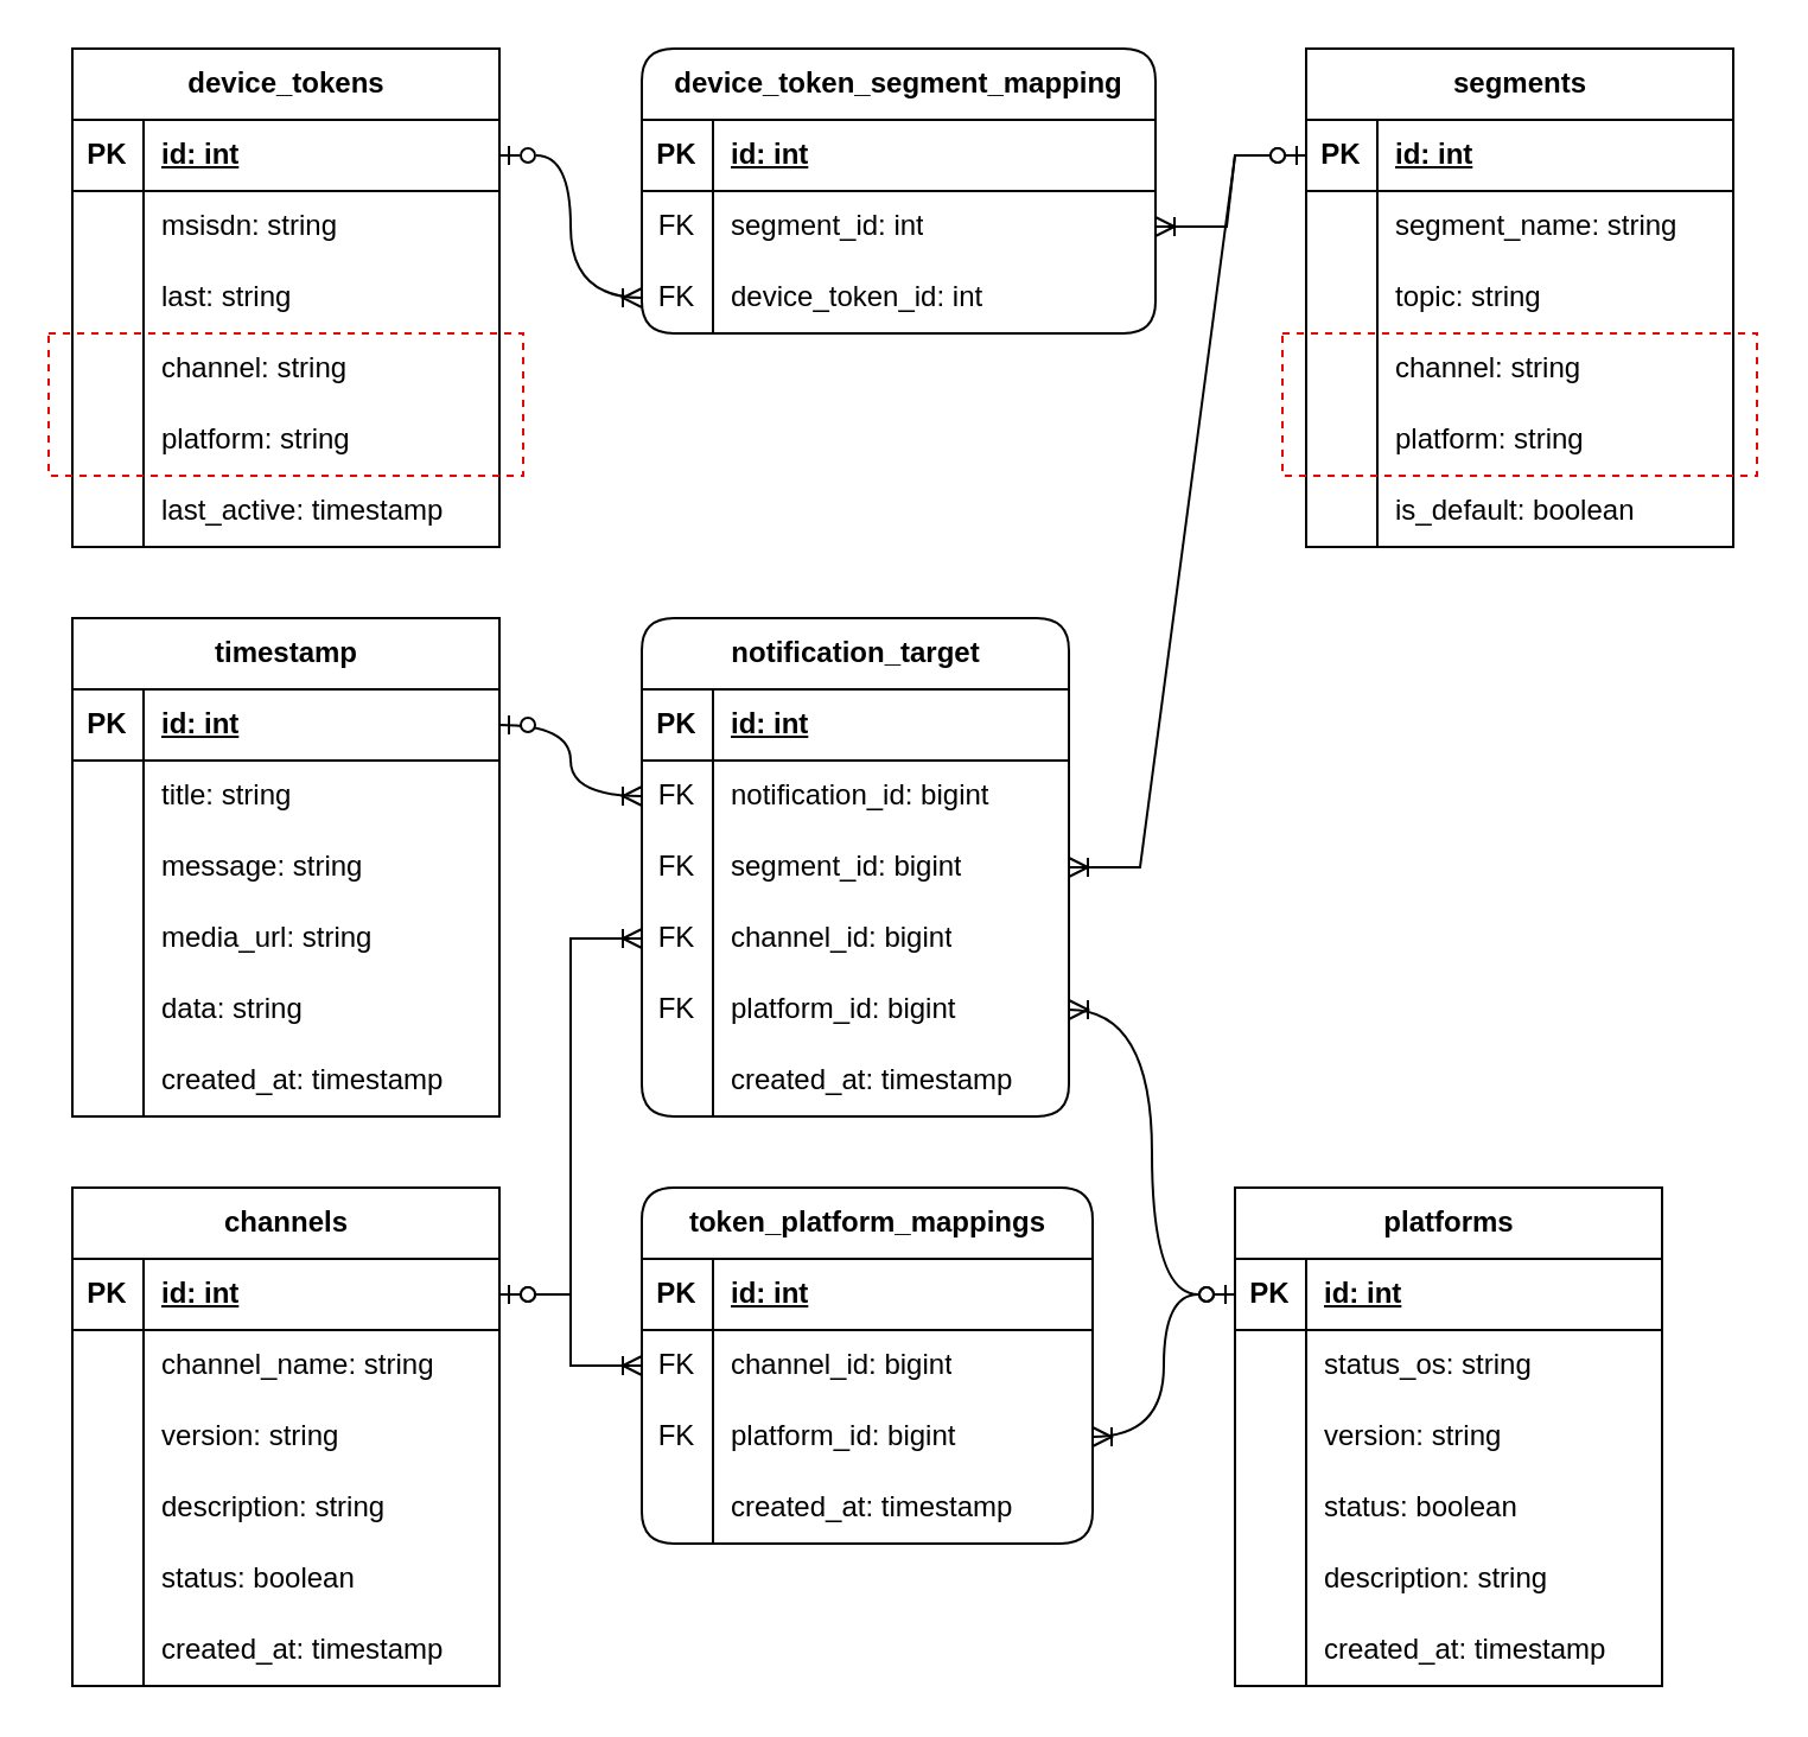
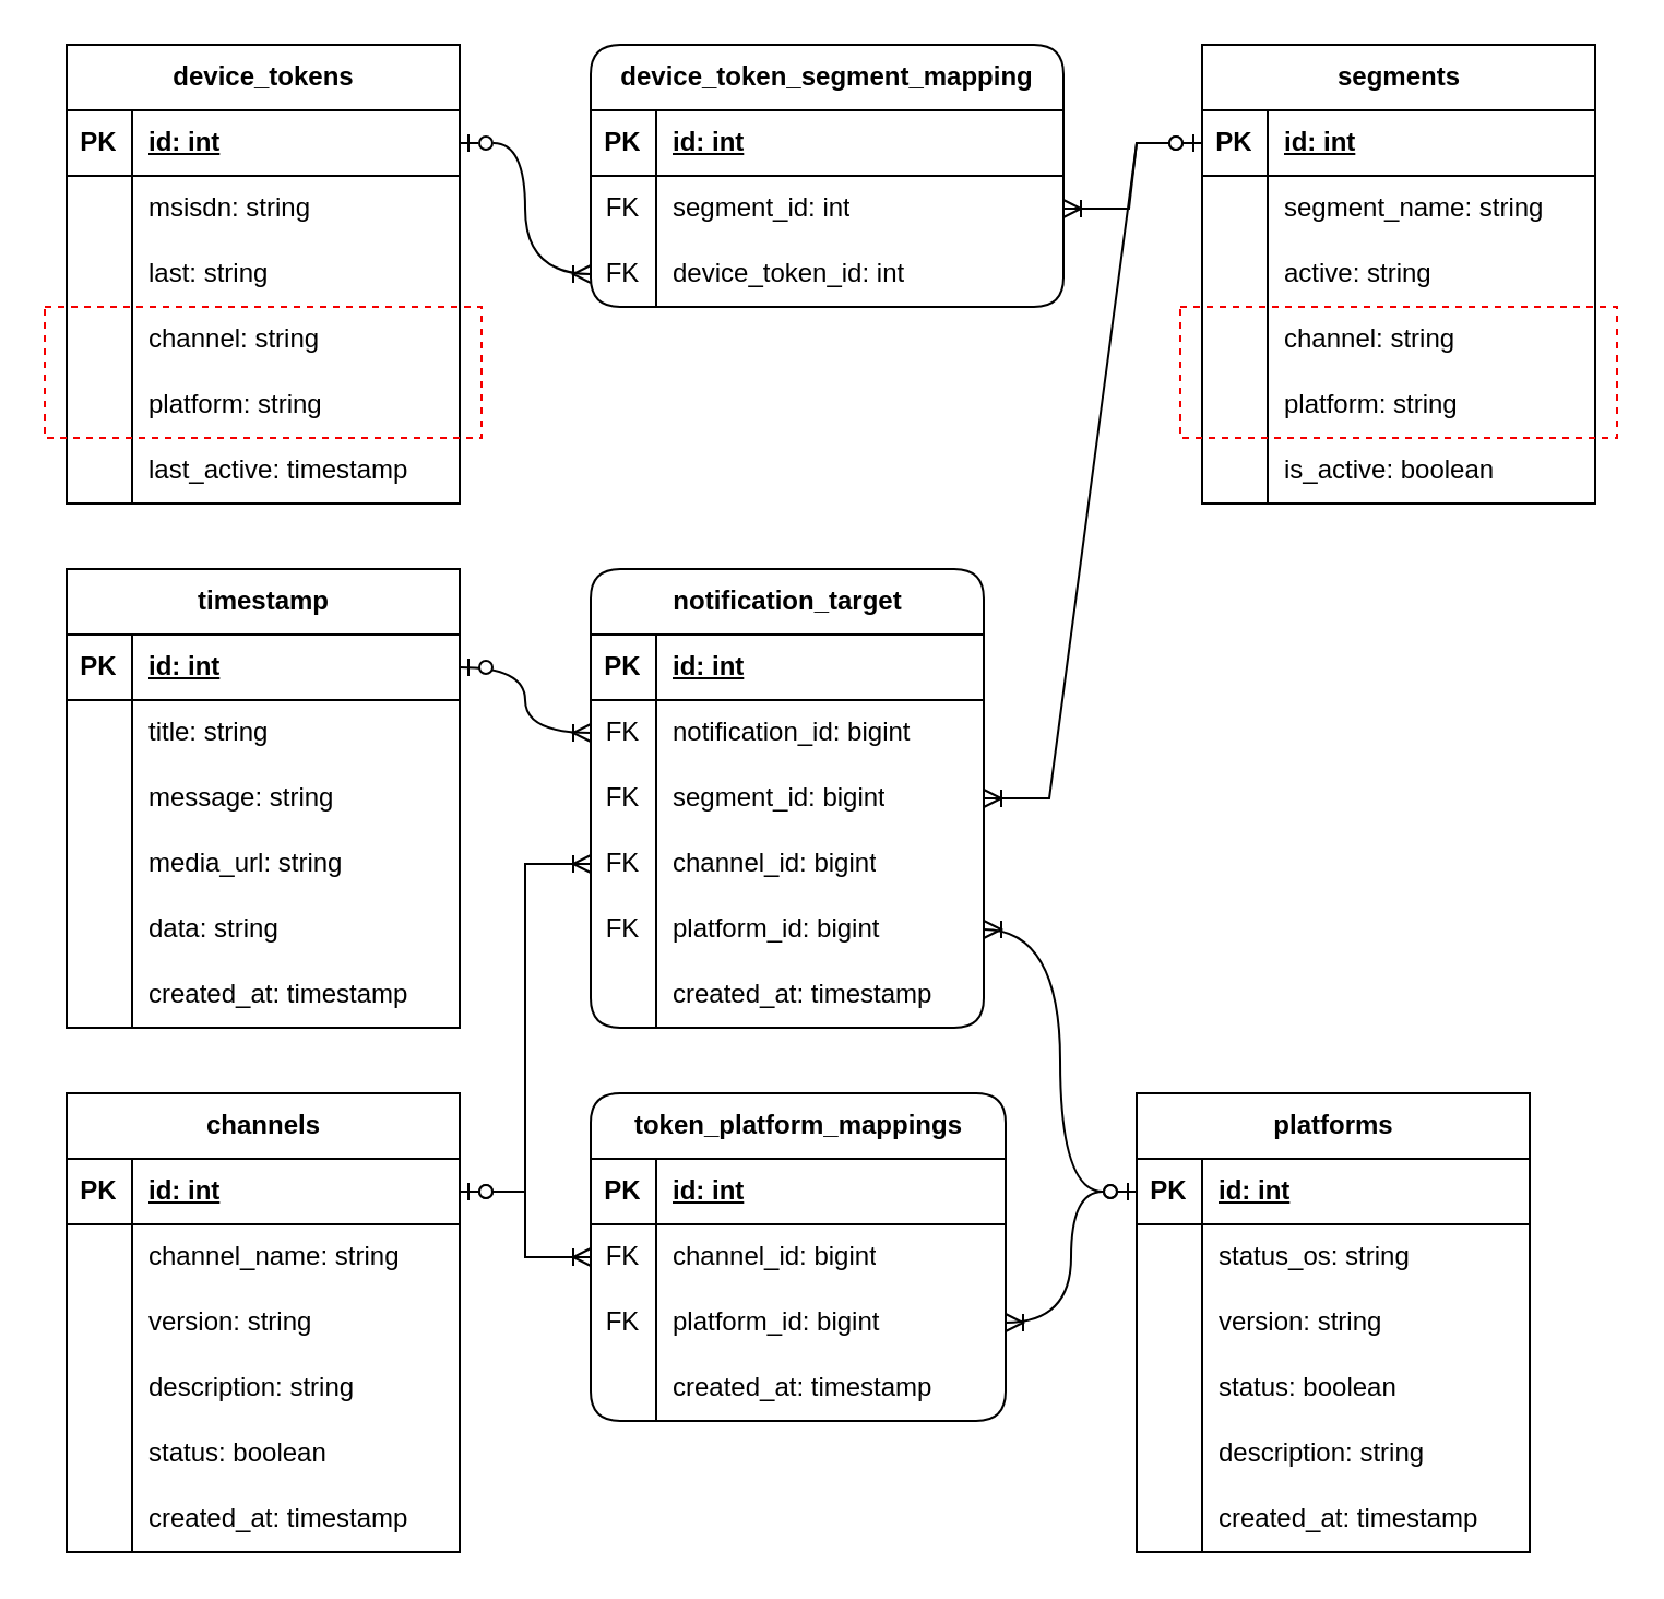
- <mxCell id="136" value="topic: string" style="shape=partialRectangle;connectable=0;fillColor=none;top=0;left=0;bottom=0;right=0;align=left;spacingLeft=6;overflow=hidden;whiteSpace=wrap;html=1;" parent="134" vertex="1"><mxGeometry x="30" width="150" height="30" as="geometry"><mxRectangle width="150" height="30" as="alternateBounds" /></mxGeometry></mxCell>
+ <mxCell id="136" value="active: string" style="shape=partialRectangle;connectable=0;fillColor=none;top=0;left=0;bottom=0;right=0;align=left;spacingLeft=6;overflow=hidden;whiteSpace=wrap;html=1;" parent="134" vertex="1"><mxGeometry x="30" width="150" height="30" as="geometry"><mxRectangle width="150" height="30" as="alternateBounds" /></mxGeometry></mxCell>
- <mxCell id="145" value="is_default: boolean" style="shape=partialRectangle;connectable=0;fillColor=none;top=0;left=0;bottom=0;right=0;align=left;spacingLeft=6;overflow=hidden;whiteSpace=wrap;html=1;" parent="143" vertex="1"><mxGeometry x="30" width="150" height="30" as="geometry"><mxRectangle width="150" height="30" as="alternateBounds" /></mxGeometry></mxCell>
+ <mxCell id="145" value="is_active: boolean" style="shape=partialRectangle;connectable=0;fillColor=none;top=0;left=0;bottom=0;right=0;align=left;spacingLeft=6;overflow=hidden;whiteSpace=wrap;html=1;" parent="143" vertex="1"><mxGeometry x="30" width="150" height="30" as="geometry"><mxRectangle width="150" height="30" as="alternateBounds" /></mxGeometry></mxCell>
